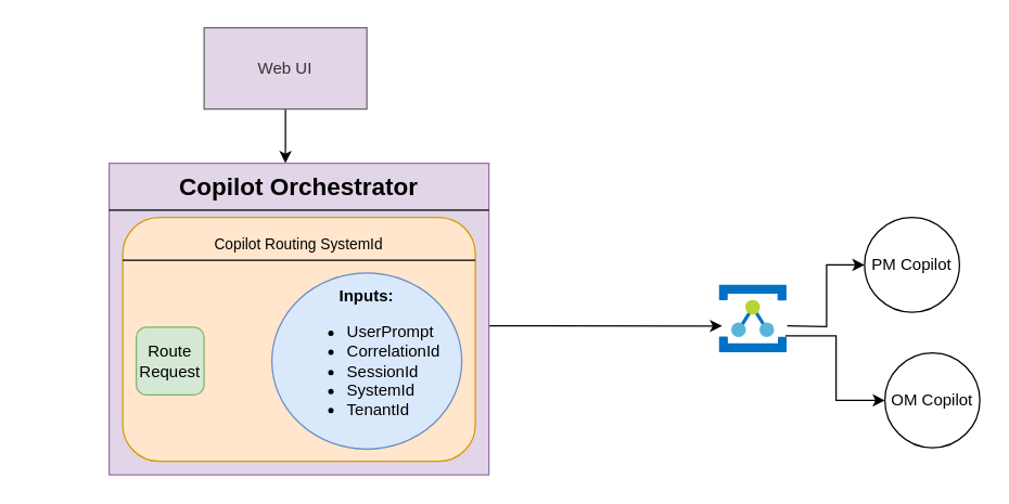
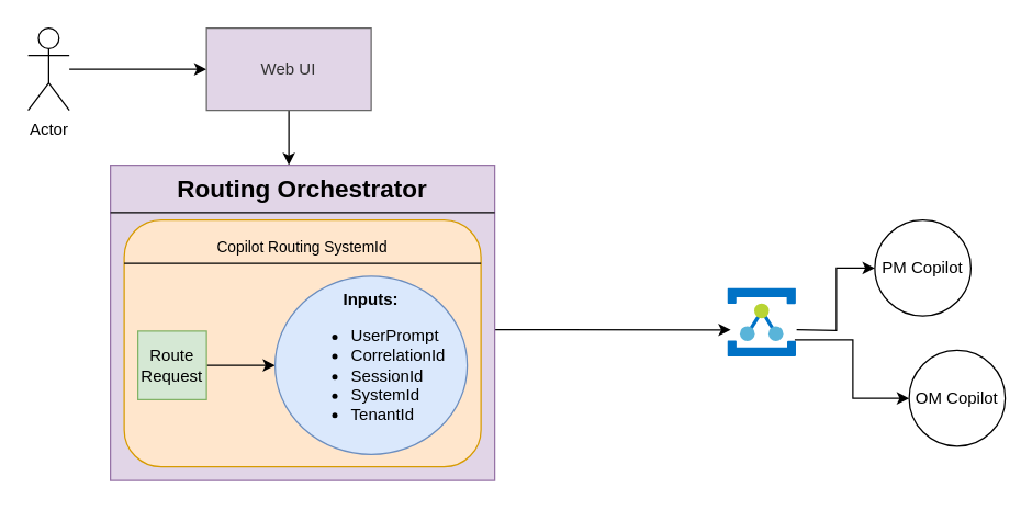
+ <mxCell id="3" value="Actor" style="shape=umlActor;verticalLabelPosition=bottom;verticalAlign=top;html=1;outlineConnect=0;" vertex="1" parent="1"><mxGeometry x="20" y="20" width="30" height="60" as="geometry" /></mxCell>
+ <mxCell id="2" value="" style="edgeStyle=orthogonalEdgeStyle;rounded=0;orthogonalLoop=1;jettySize=auto;html=1;" edge="1" parent="1" source="3" target="5"><mxGeometry relative="1" as="geometry" /></mxCell>
- <mxCell id="9" value="&lt;b&gt;&lt;font style=&quot;font-size: 18px;&quot;&gt;Copilot Orchestrator&lt;/font&gt;&lt;/b&gt;" style="text;html=1;align=center;verticalAlign=middle;whiteSpace=wrap;rounded=0;" vertex="1" parent="1"><mxGeometry x="80" y="123" width="280" height="30" as="geometry" /></mxCell>
+ <mxCell id="9" value="&lt;b&gt;&lt;font style=&quot;font-size: 18px;&quot;&gt;Routing Orchestrator&lt;/font&gt;&lt;/b&gt;" style="text;html=1;align=center;verticalAlign=middle;whiteSpace=wrap;rounded=0;" vertex="1" parent="1"><mxGeometry x="80" y="123" width="280" height="30" as="geometry" /></mxCell>
- <mxCell id="14" value="Route Request" style="whiteSpace=wrap;html=1;aspect=fixed;fillColor=#d5e8d4;strokeColor=#82b366;rounded=1;" vertex="1" parent="1"><mxGeometry x="100" y="241" width="50" height="50" as="geometry" /></mxCell>
+ <mxCell id="14" value="Route Request" style="whiteSpace=wrap;html=1;aspect=fixed;fillColor=#d5e8d4;strokeColor=#82b366;" vertex="1" parent="1"><mxGeometry x="100" y="241" width="50" height="50" as="geometry" /></mxCell>
+ <mxCell id="13" value="" style="edgeStyle=orthogonalEdgeStyle;rounded=0;orthogonalLoop=1;jettySize=auto;html=1;exitX=1;exitY=0.5;exitDx=0;exitDy=0;" edge="1" parent="1" source="14" target="15"><mxGeometry relative="1" as="geometry" /></mxCell>
- <mxCell id="18" value="OM Copilot" style="ellipse;whiteSpace=wrap;html=1;aspect=fixed;" vertex="1" parent="1"><mxGeometry x="652" y="260" width="70" height="70" as="geometry" /></mxCell>
+ <mxCell id="18" value="OM Copilot" style="ellipse;whiteSpace=wrap;html=1;aspect=fixed;" vertex="1" parent="1"><mxGeometry x="662" y="255" width="70" height="70" as="geometry" /></mxCell>
